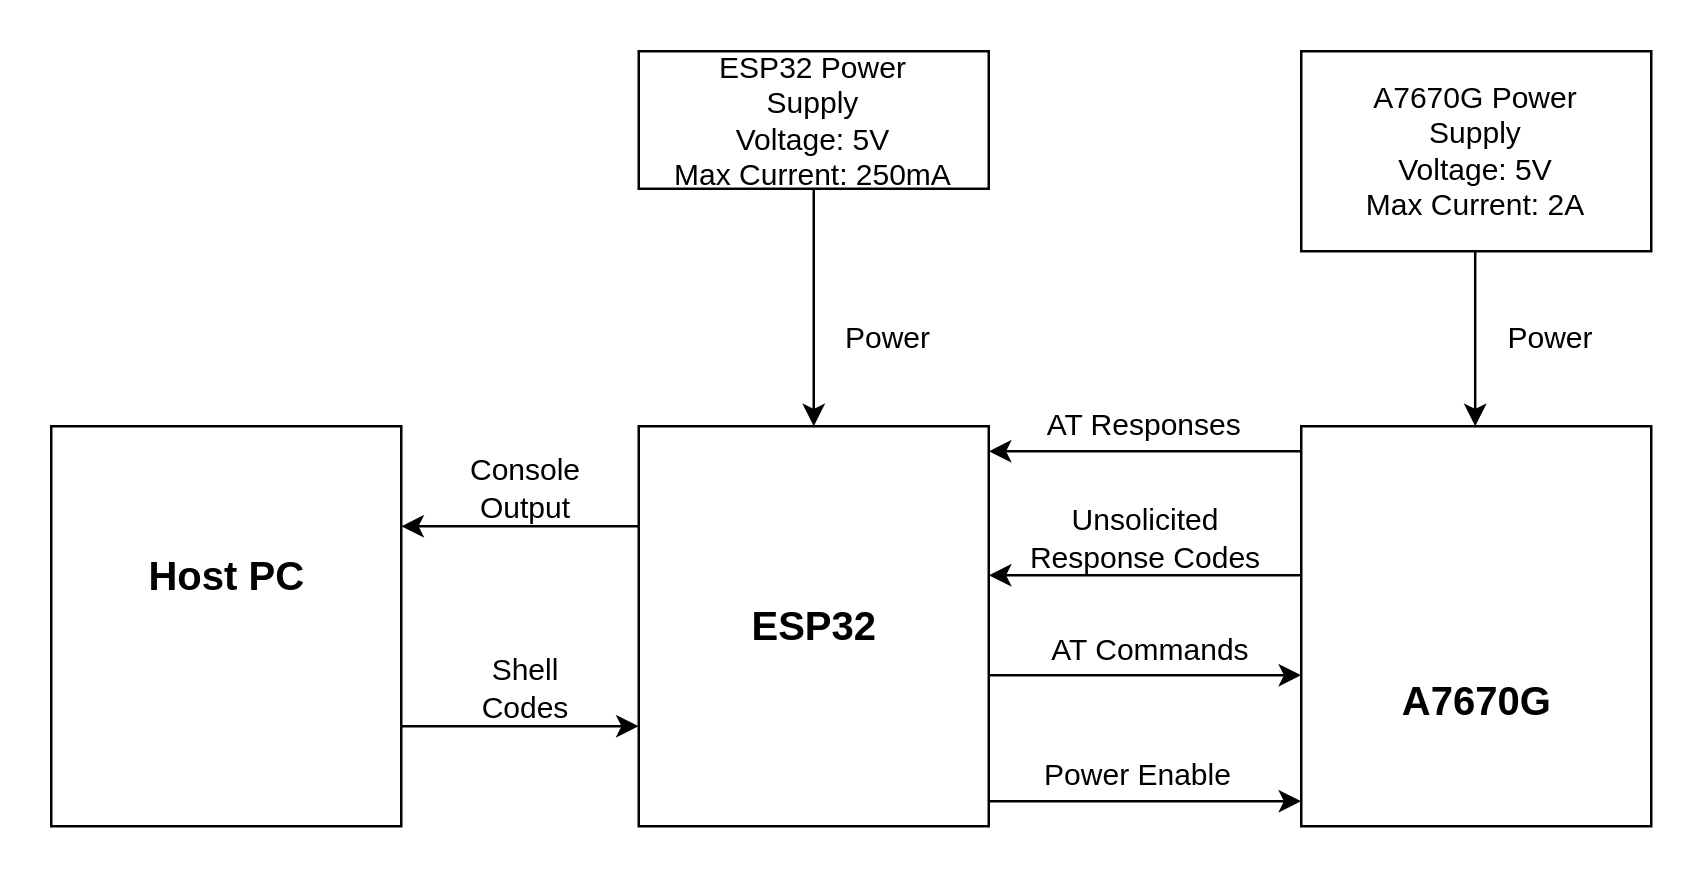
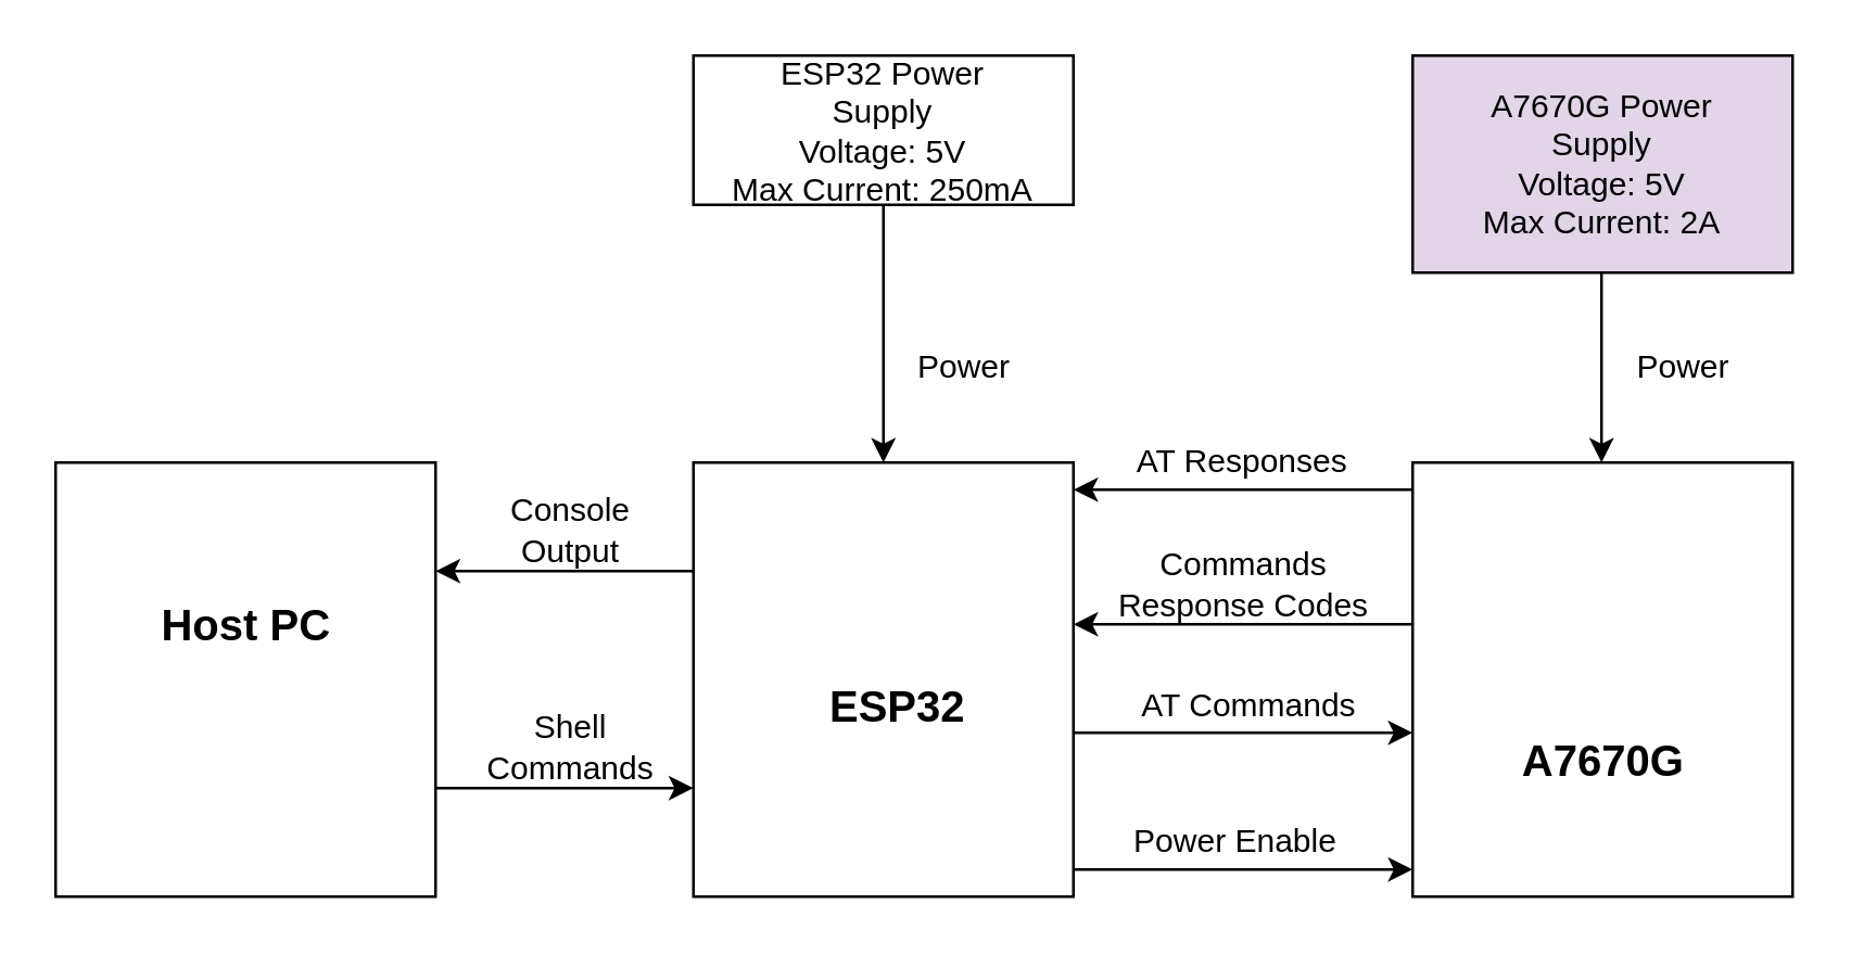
- <mxCell id="10" value="&lt;div&gt;A7670G Power&lt;/div&gt;&lt;div&gt;Supply&lt;/div&gt;&lt;div&gt;Voltage: 5V&lt;/div&gt;&lt;div&gt;Max Current: 2A&lt;/div&gt;" style="rounded=0;whiteSpace=wrap;html=1;" vertex="1" parent="1"><mxGeometry x="520" y="20" width="140" height="80" as="geometry" /></mxCell>
+ <mxCell id="10" value="&lt;div&gt;A7670G Power&lt;/div&gt;&lt;div&gt;Supply&lt;/div&gt;&lt;div&gt;Voltage: 5V&lt;/div&gt;&lt;div&gt;Max Current: 2A&lt;/div&gt;" style="rounded=0;whiteSpace=wrap;html=1;fillColor=#e1d5e7;" vertex="1" parent="1"><mxGeometry x="520" y="20" width="140" height="80" as="geometry" /></mxCell>
- <mxCell id="24" value="Unsolicited&lt;br&gt;Response Codes" style="text;html=1;align=center;verticalAlign=middle;whiteSpace=wrap;rounded=0;" vertex="1" parent="1"><mxGeometry x="397.5" y="180" width="120" height="70" as="geometry" /></mxCell>
+ <mxCell id="24" value="Commands&lt;br&gt;Response Codes" style="text;html=1;align=center;verticalAlign=middle;whiteSpace=wrap;rounded=0;" vertex="1" parent="1"><mxGeometry x="397.5" y="180" width="120" height="70" as="geometry" /></mxCell>
- <mxCell id="6" value="ESP32" style="text;strokeColor=none;fillColor=none;html=1;fontSize=16;fontStyle=1;verticalAlign=middle;align=center;" vertex="1" parent="1"><mxGeometry x="275" y="230" width="100" height="40" as="geometry" /></mxCell>
+ <mxCell id="6" value="ESP32" style="text;strokeColor=none;fillColor=none;html=1;fontSize=16;fontStyle=1;verticalAlign=middle;align=center;" vertex="1" parent="1"><mxGeometry x="280" y="240" width="100" height="40" as="geometry" /></mxCell>
- <mxCell id="14" value="Shell Codes" style="text;html=1;align=center;verticalAlign=middle;whiteSpace=wrap;rounded=0;" vertex="1" parent="1"><mxGeometry x="180" y="260" width="60" height="30" as="geometry" /></mxCell>
+ <mxCell id="14" value="Shell Commands" style="text;html=1;align=center;verticalAlign=middle;whiteSpace=wrap;rounded=0;" vertex="1" parent="1"><mxGeometry x="180" y="260" width="60" height="30" as="geometry" /></mxCell>
